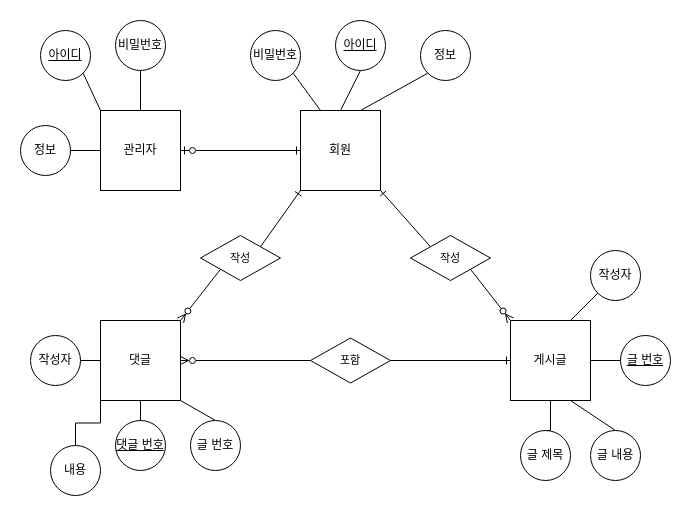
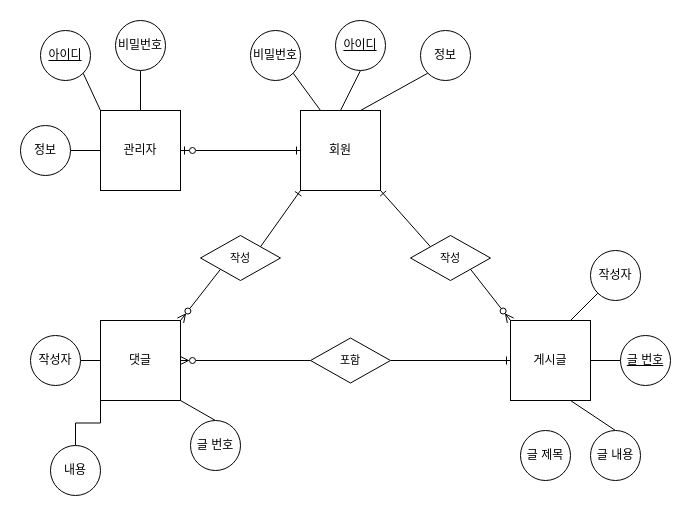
- <mxCell id="24" style="edgeStyle=orthogonalEdgeStyle;rounded=0;orthogonalLoop=1;jettySize=auto;html=1;exitX=0.5;exitY=0;exitDx=0;exitDy=0;entryX=0.5;entryY=1;entryDx=0;entryDy=0;endArrow=none;endFill=0;" edge="1" parent="1" source="25" target="3"><mxGeometry relative="1" as="geometry" /></mxCell>
- <mxCell id="18" style="edgeStyle=orthogonalEdgeStyle;rounded=0;orthogonalLoop=1;jettySize=auto;html=1;exitX=0.5;exitY=0;exitDx=0;exitDy=0;entryX=0.5;entryY=1;entryDx=0;entryDy=0;endArrow=none;endFill=0;" edge="1" parent="1" source="19" target="5"><mxGeometry relative="1" as="geometry" /></mxCell>
- <mxCell id="25" value="&lt;u&gt;댓글 번호&lt;/u&gt;" style="ellipse;whiteSpace=wrap;html=1;aspect=fixed;" vertex="1" parent="1"><mxGeometry x="115" y="420" width="50" height="50" as="geometry" /></mxCell>
